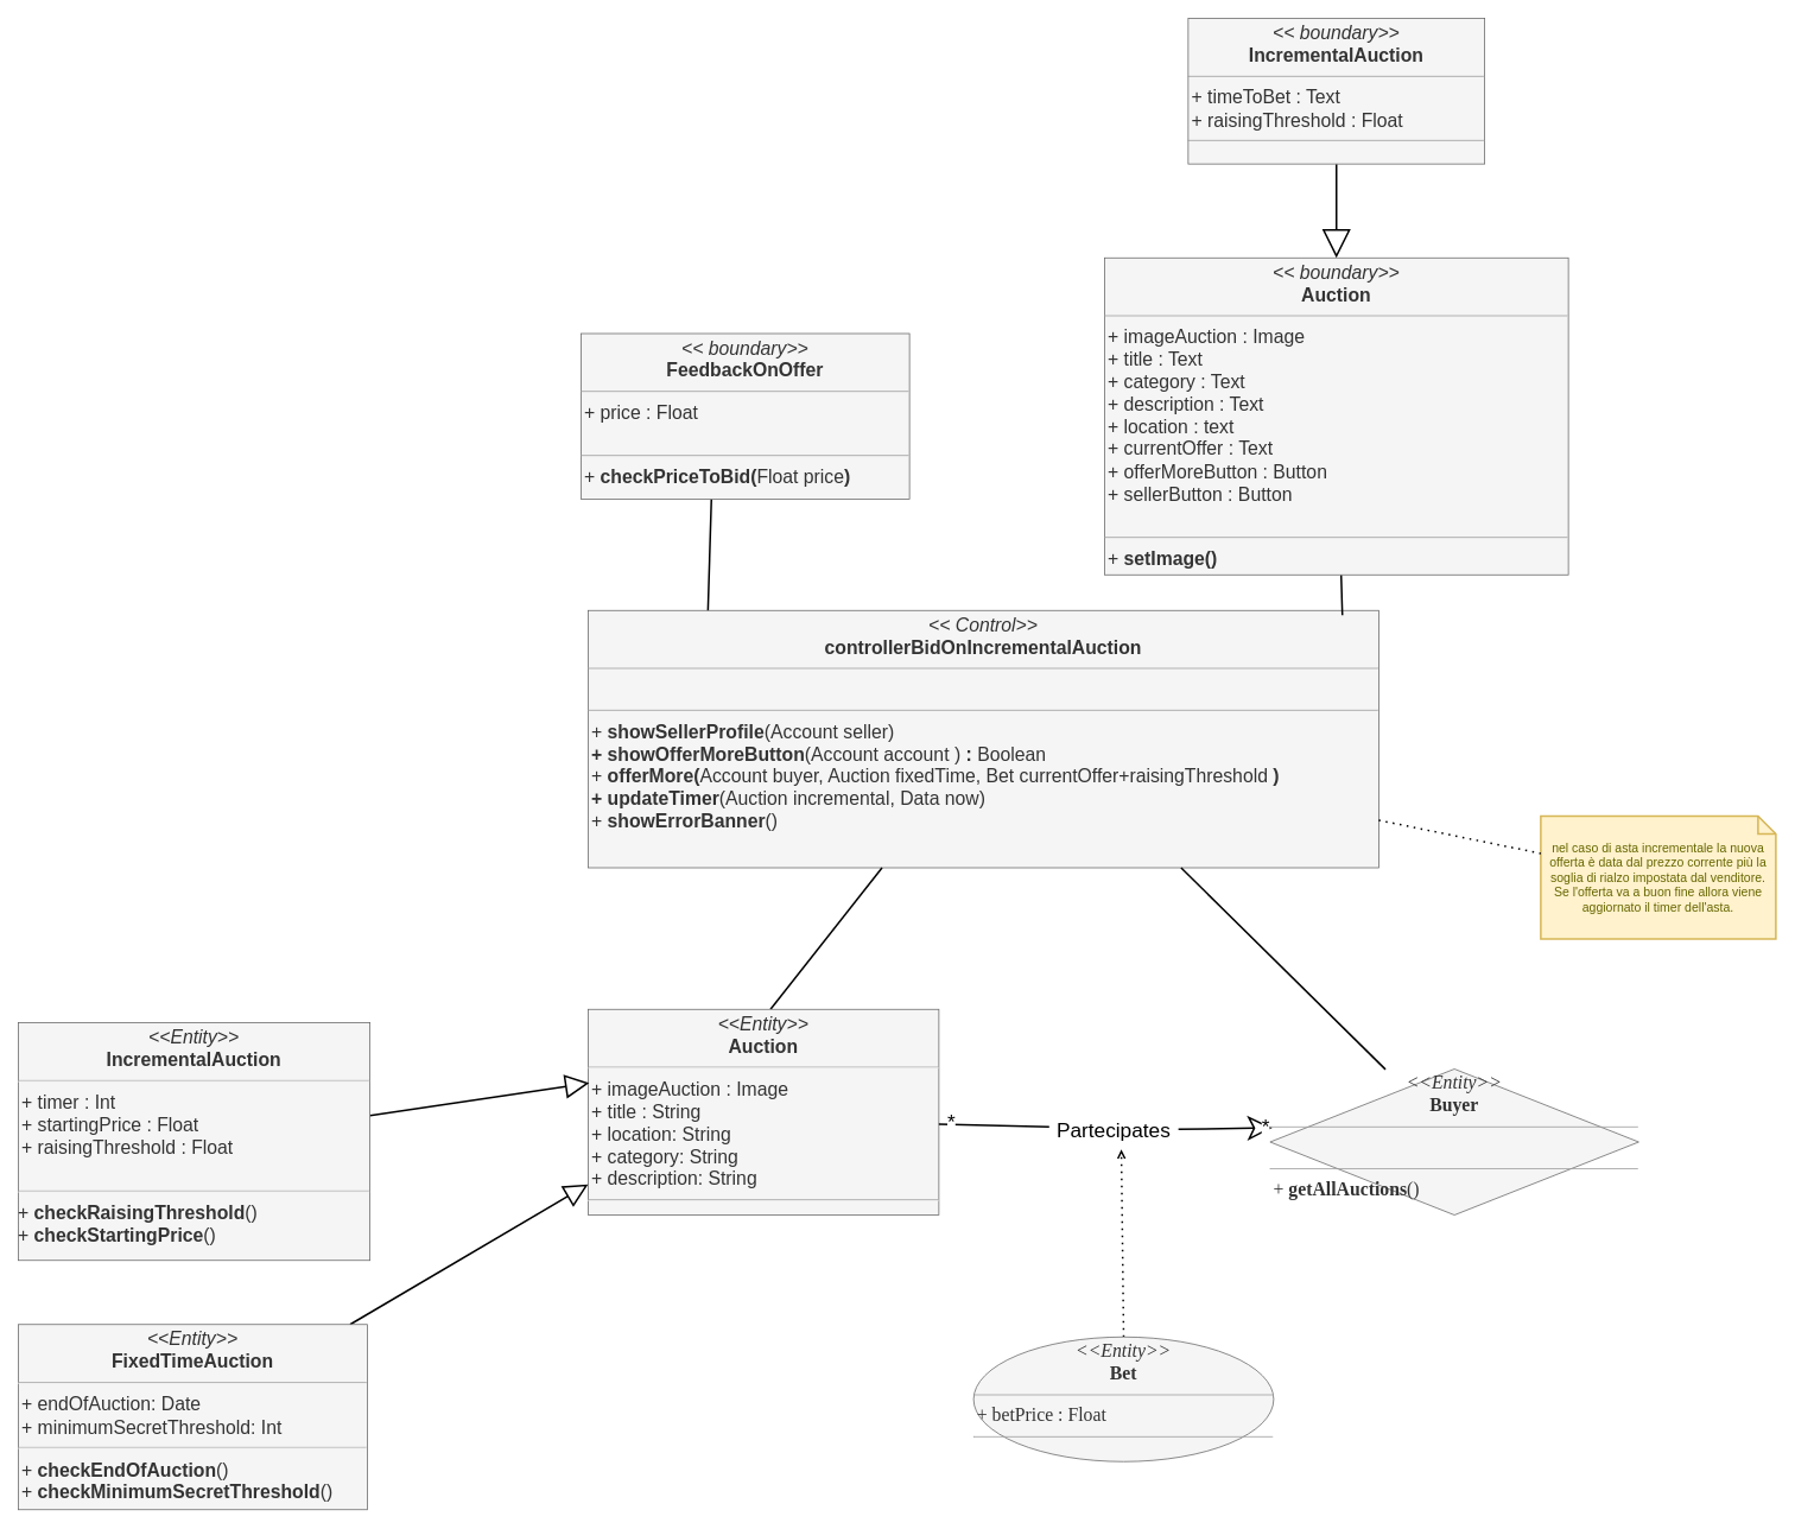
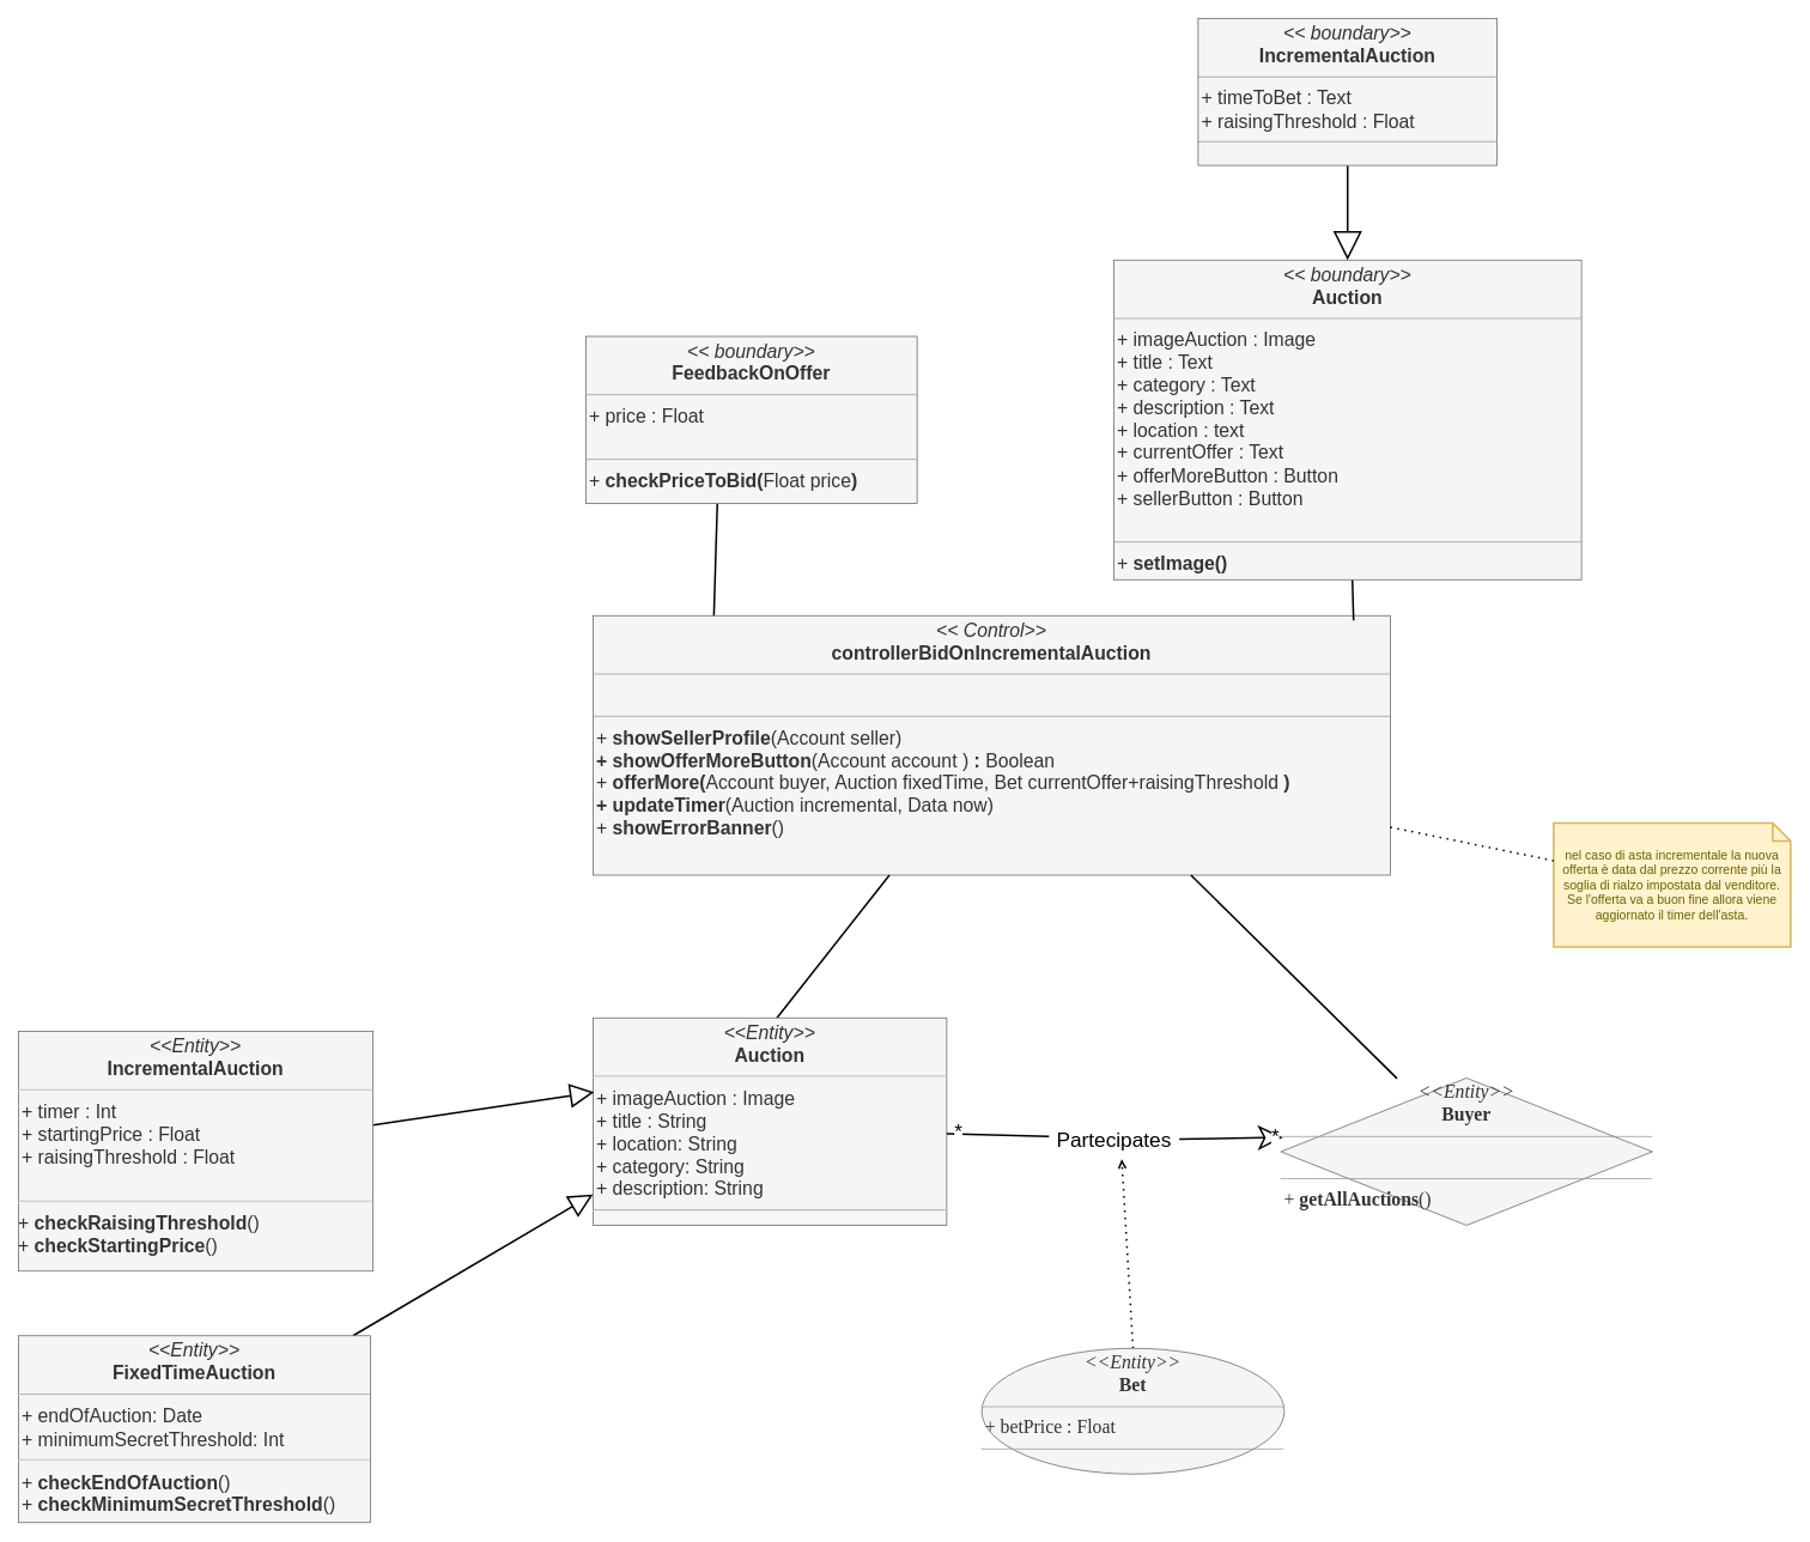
- <mxCell id="22" value="Partecipates" style="text;html=1;align=center;verticalAlign=middle;resizable=0;points=[];autosize=1;strokeColor=none;fillColor=none;fontSize=23;" parent="1" vertex="1"><mxGeometry x="1177" y="1249" width="146" height="40" as="geometry" /></mxCell>
+ <mxCell id="22" value="Partecipates" style="text;html=1;align=center;verticalAlign=middle;resizable=0;points=[];autosize=1;strokeColor=none;fillColor=none;fontSize=23;" parent="1" vertex="1"><mxGeometry x="1167" y="1249" width="146" height="40" as="geometry" /></mxCell>
